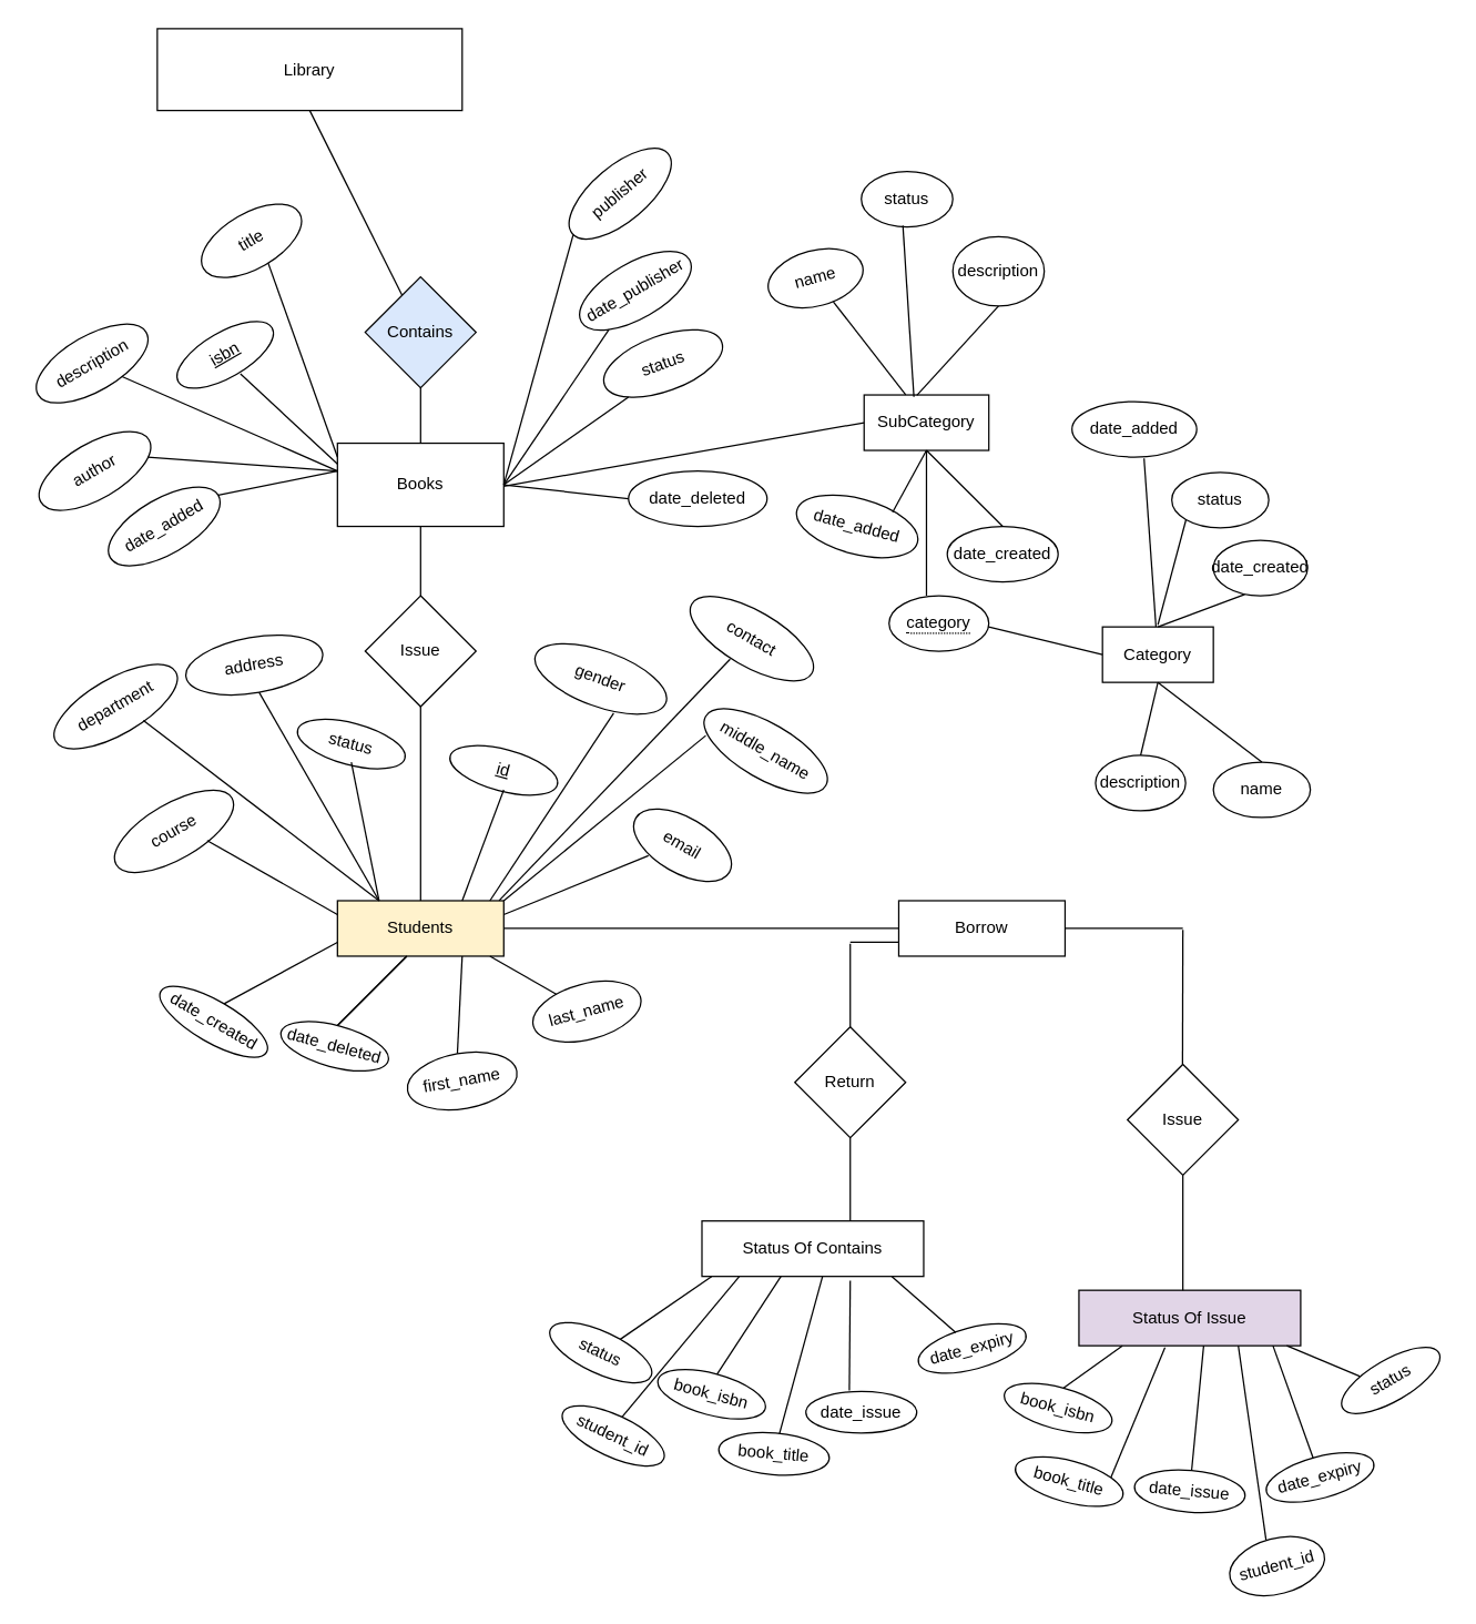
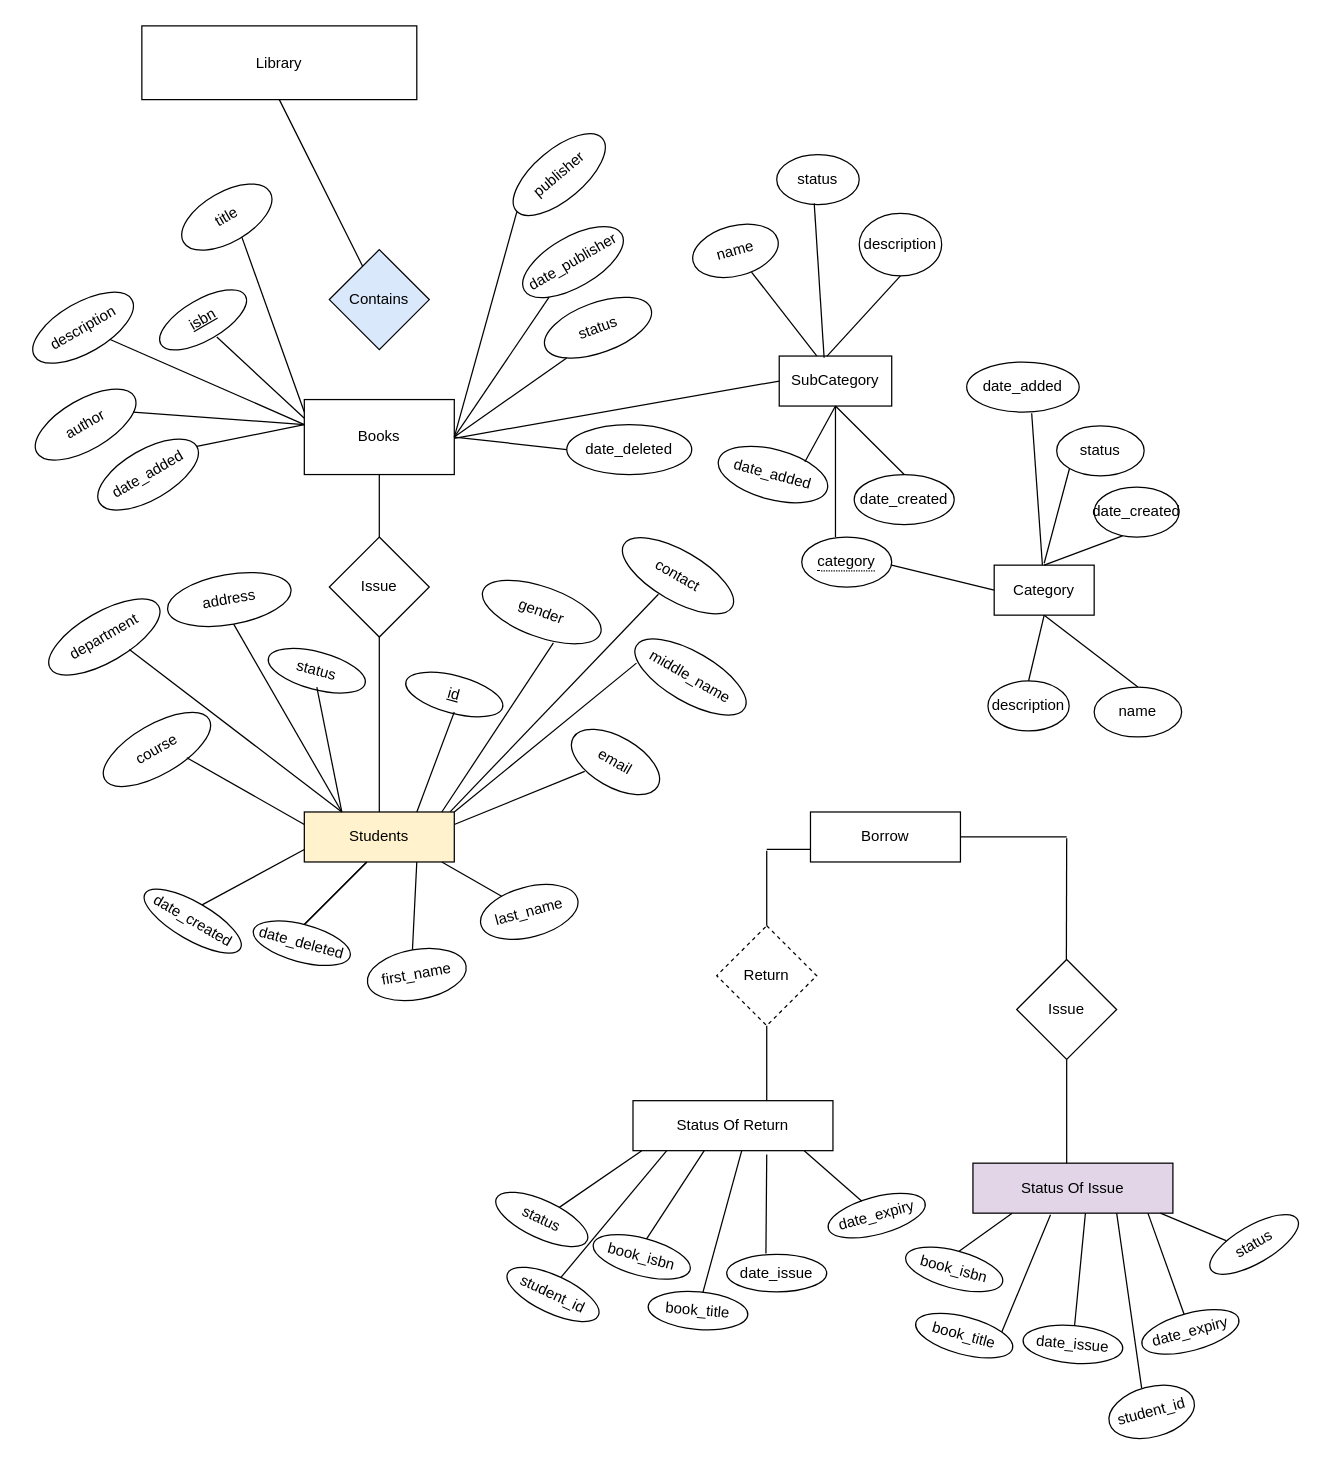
- <mxCell id="12" value="" style="endArrow=none;html=1;rounded=0;entryX=0.5;entryY=1;entryDx=0;entryDy=0;exitX=0.5;exitY=0;exitDx=0;exitDy=0;" parent="1" source="3" target="6" edge="1"><mxGeometry width="50" height="50" relative="1" as="geometry"><mxPoint x="343" y="369" as="sourcePoint" /><mxPoint x="393" y="319" as="targetPoint" /></mxGeometry></mxCell>
- <mxCell id="103" value="" style="endArrow=none;html=1;rounded=0;exitX=1;exitY=0.5;exitDx=0;exitDy=0;entryX=0;entryY=0.5;entryDx=0;entryDy=0;" edge="1" parent="1" source="4" target="102"><mxGeometry width="50" height="50" relative="1" as="geometry"><mxPoint x="563" y="710" as="sourcePoint" /><mxPoint x="613" y="660" as="targetPoint" /></mxGeometry></mxCell>
- <mxCell id="8" value="Return" style="rhombus;whiteSpace=wrap;html=1;" parent="1" vertex="1"><mxGeometry x="573" y="740" width="80" height="80" as="geometry" /></mxCell>
+ <mxCell id="8" value="Return" style="rhombus;whiteSpace=wrap;html=1;dashed=1;" parent="1" vertex="1"><mxGeometry x="573" y="740" width="80" height="80" as="geometry" /></mxCell>
- <mxCell id="10" value="Status Of Contains" style="rounded=0;whiteSpace=wrap;html=1;" parent="1" vertex="1"><mxGeometry x="505.99" y="880" width="160" height="40" as="geometry" /></mxCell>
+ <mxCell id="10" value="Status Of Return" style="rounded=0;whiteSpace=wrap;html=1;" parent="1" vertex="1"><mxGeometry x="505.99" y="880" width="160" height="40" as="geometry" /></mxCell>
